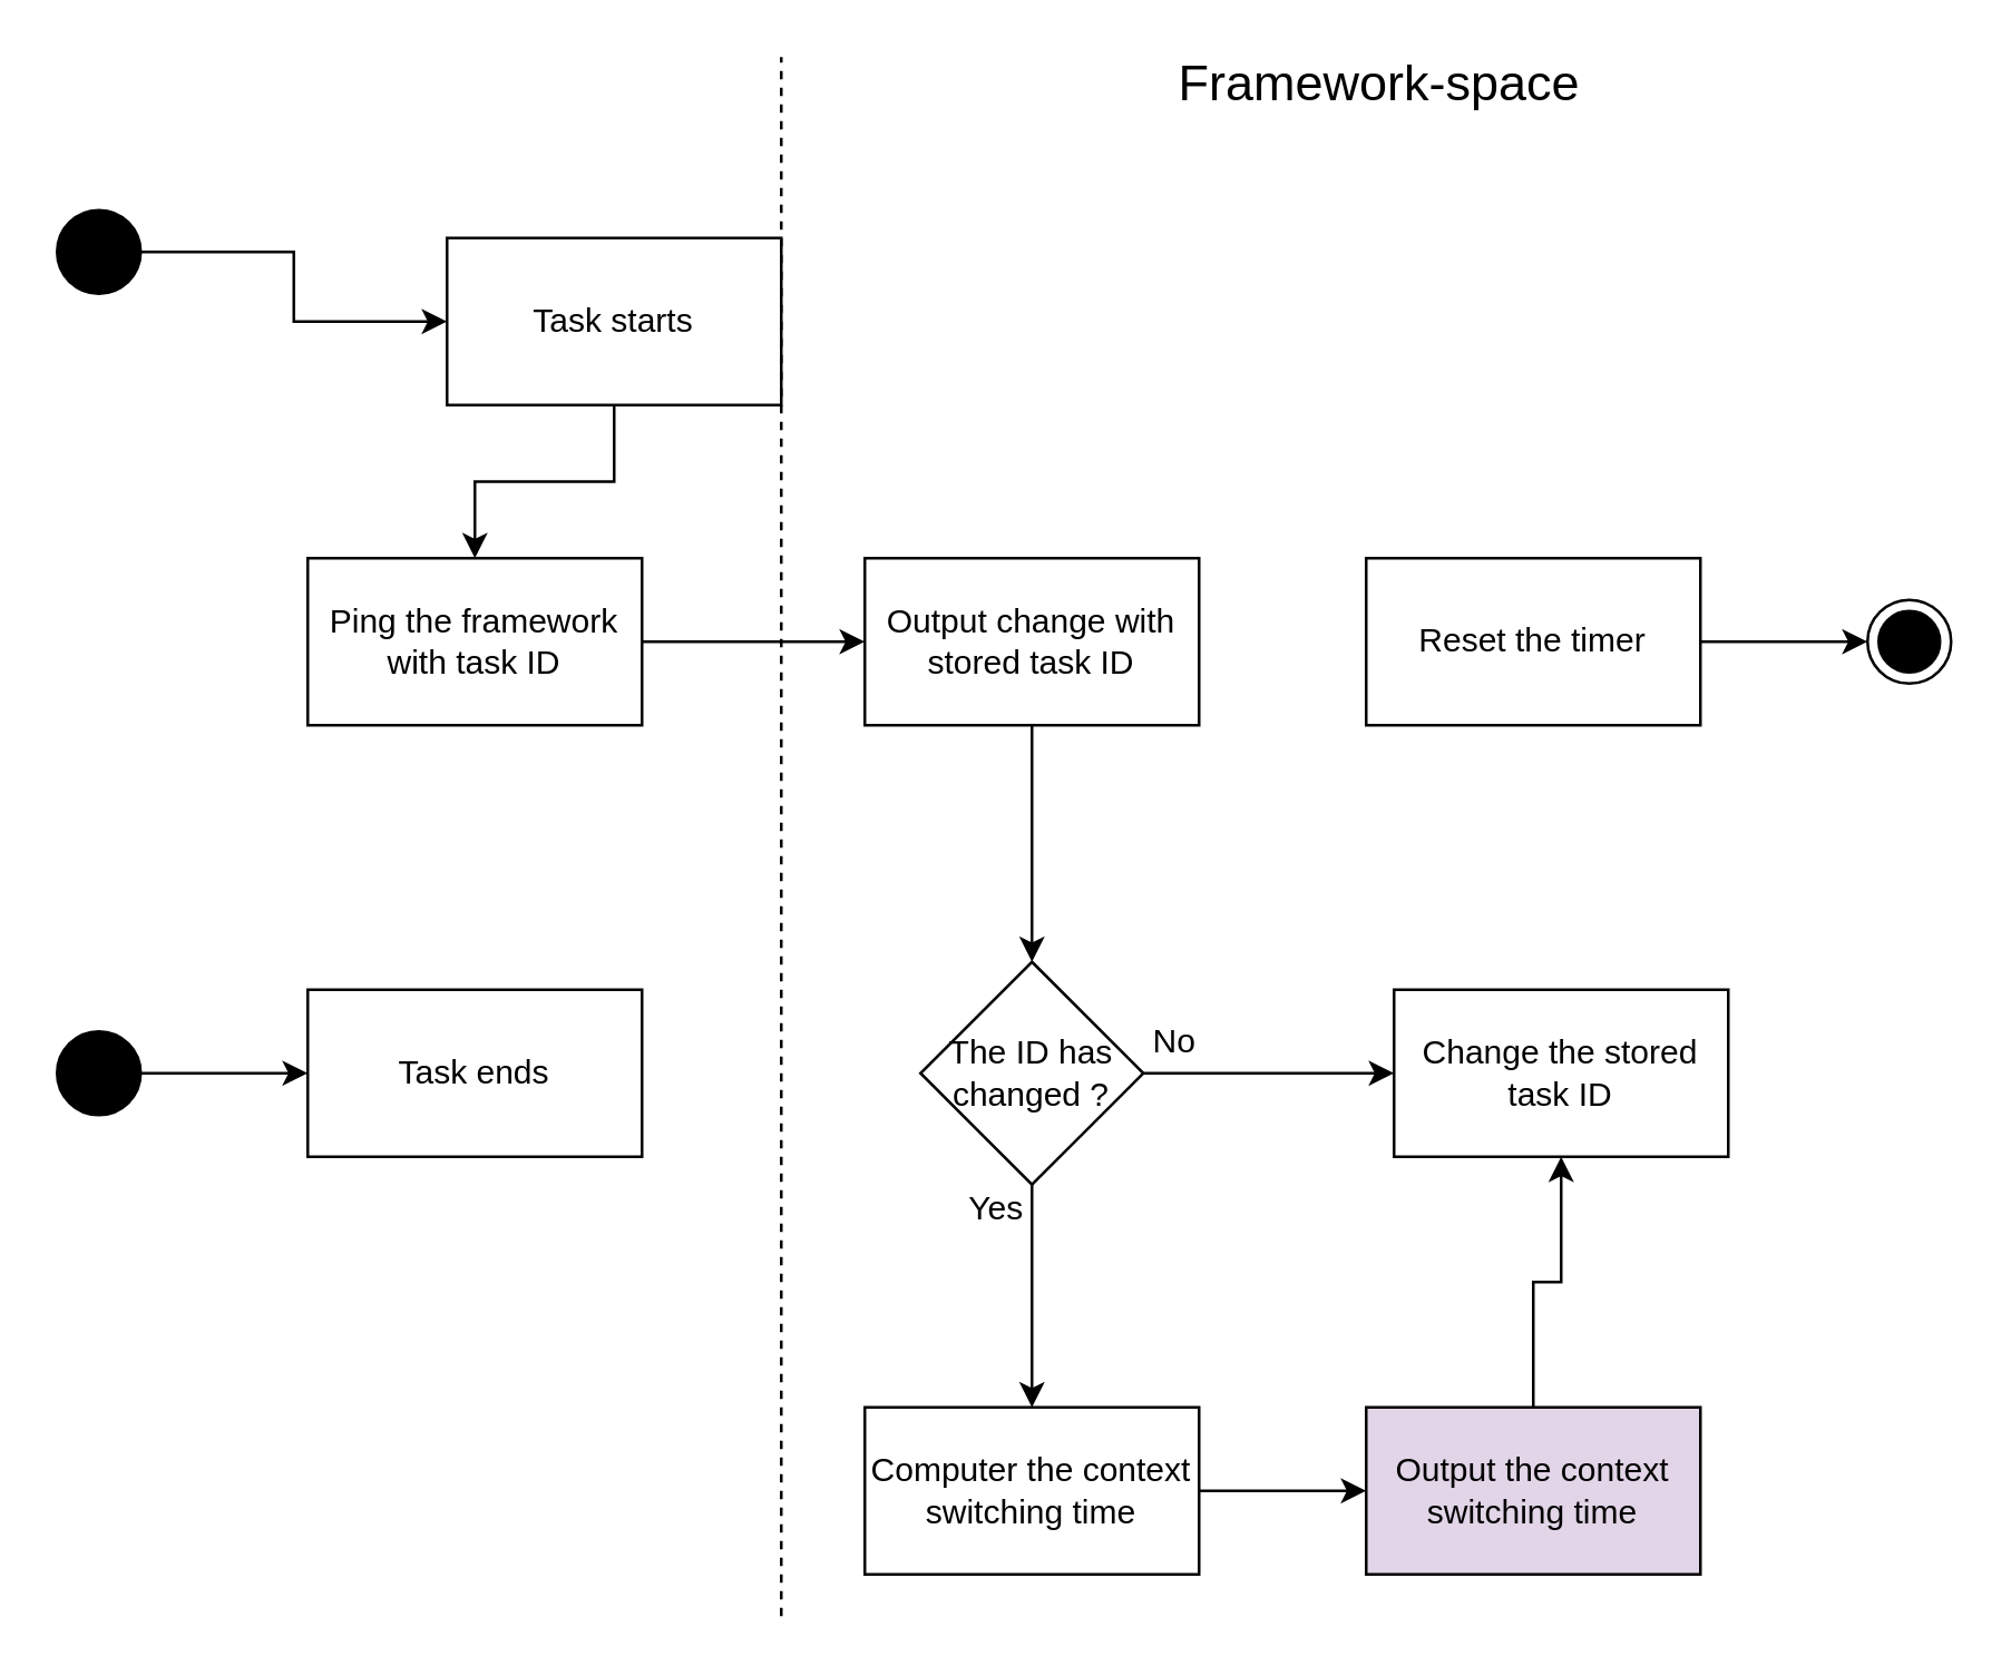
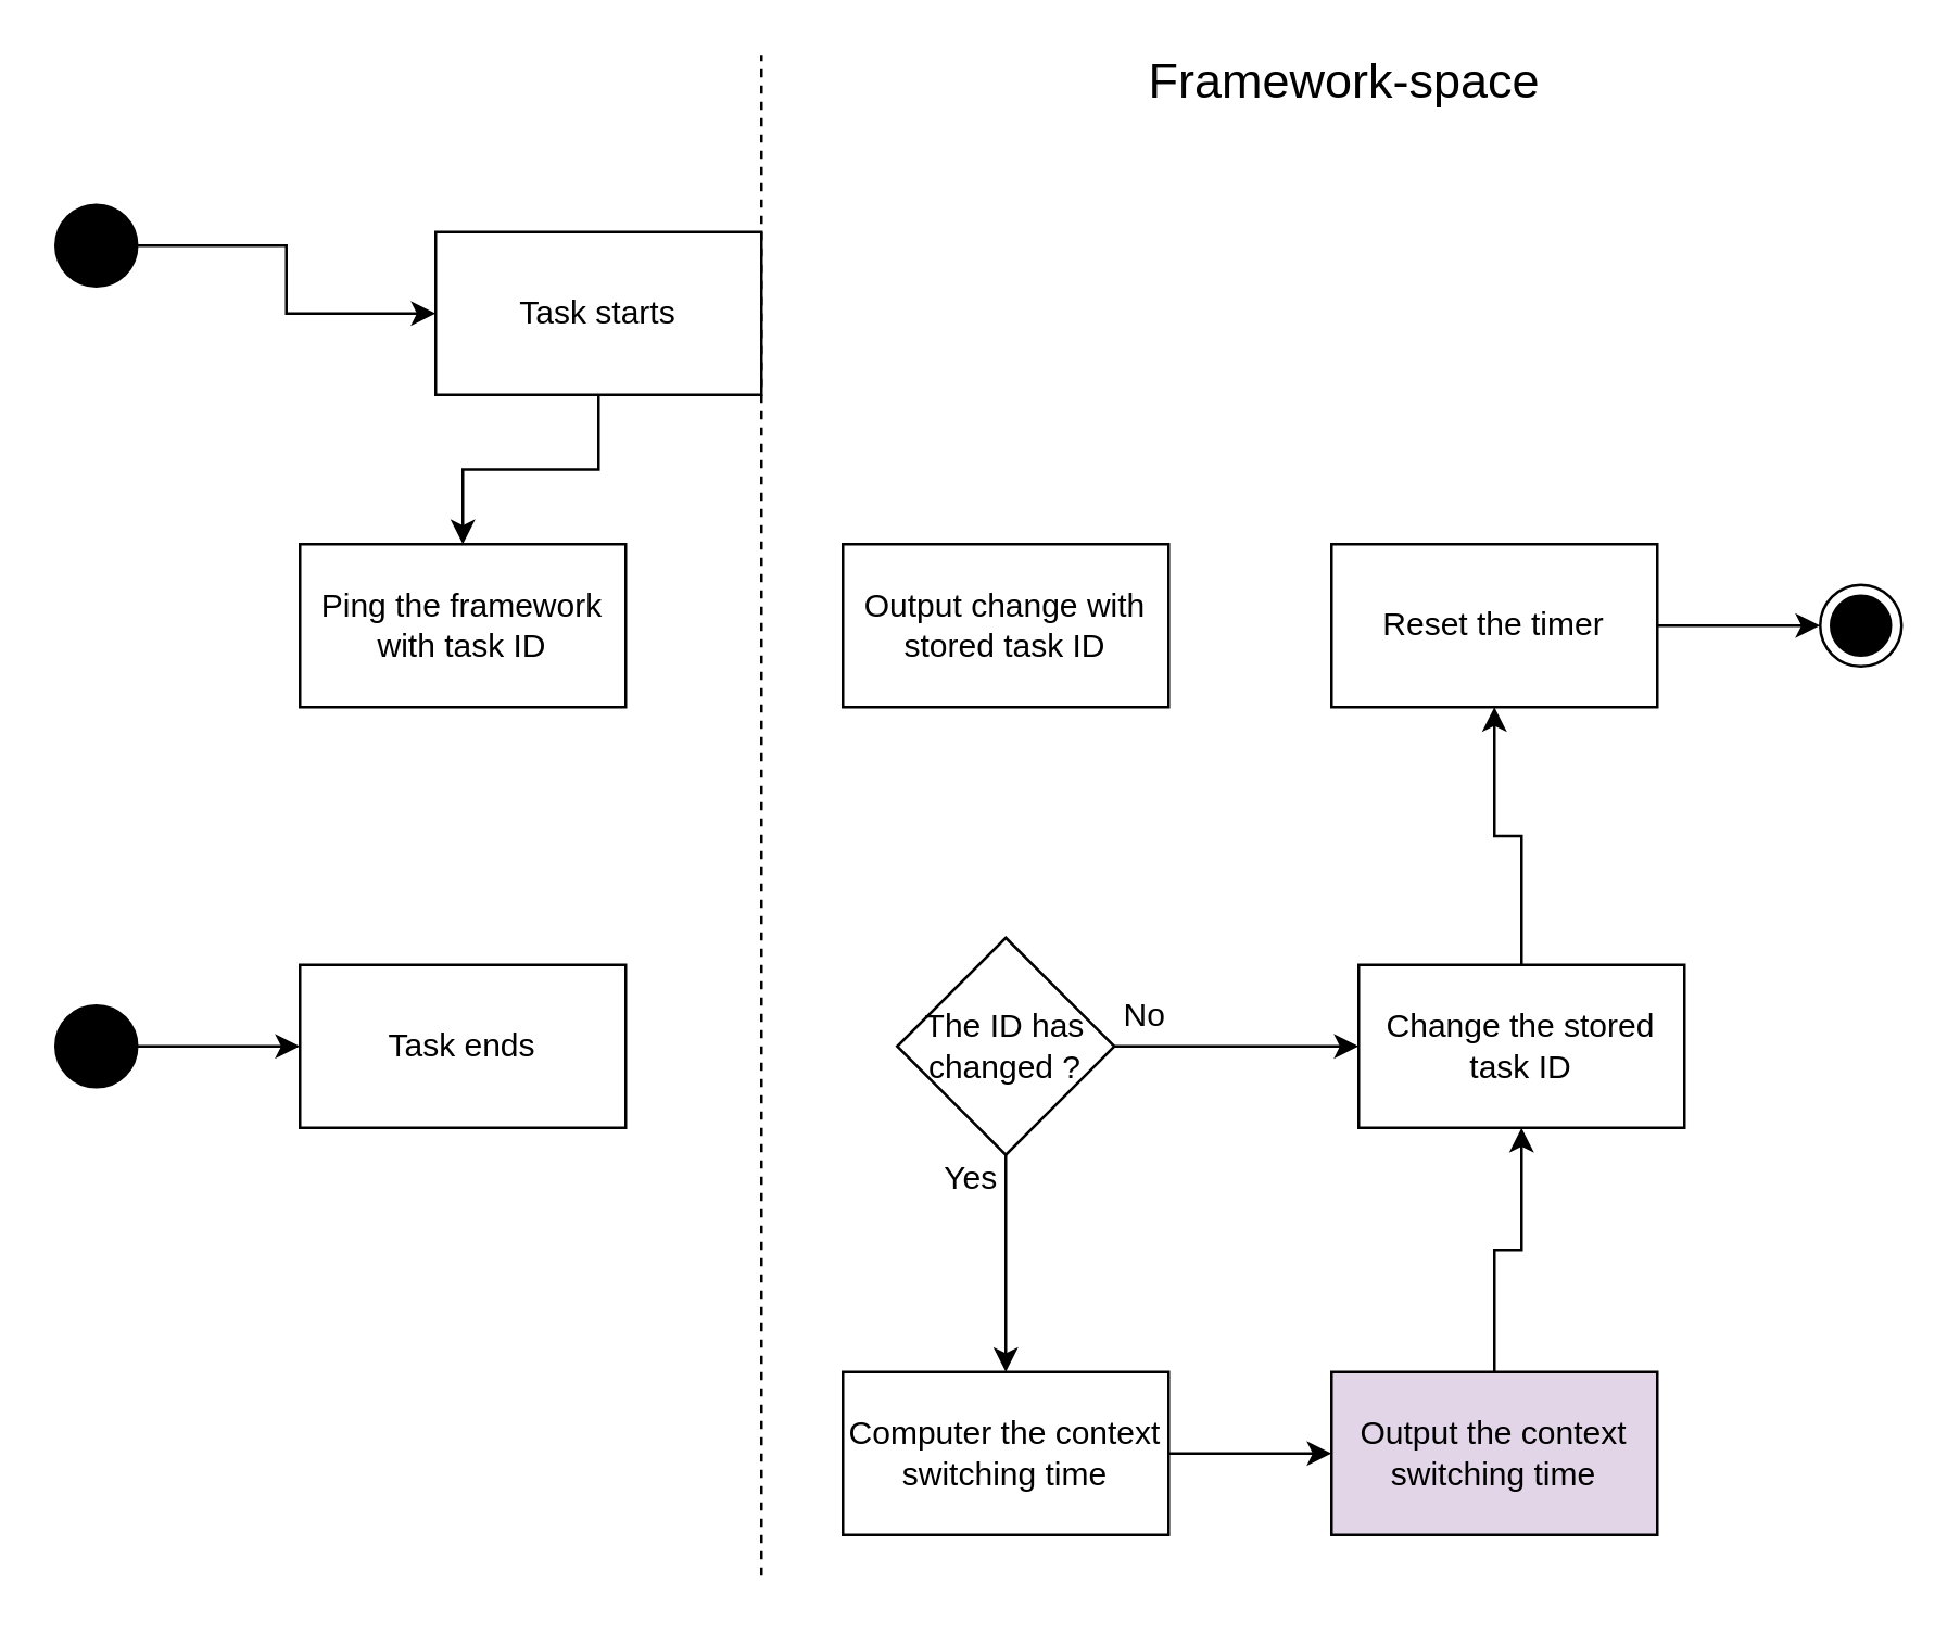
- <mxCell id="4" value="" style="edgeStyle=orthogonalEdgeStyle;rounded=0;orthogonalLoop=1;jettySize=auto;html=1;" parent="1" source="5" target="7" edge="1"><mxGeometry relative="1" as="geometry" /></mxCell>
- <mxCell id="6" value="" style="edgeStyle=orthogonalEdgeStyle;rounded=0;orthogonalLoop=1;jettySize=auto;html=1;entryX=0.5;entryY=0;entryDx=0;entryDy=0;" parent="1" source="7" target="12" edge="1"><mxGeometry relative="1" as="geometry"><mxPoint x="370" y="340" as="targetPoint" /></mxGeometry></mxCell>
+ <mxCell id="19" style="edgeStyle=orthogonalEdgeStyle;rounded=0;orthogonalLoop=1;jettySize=auto;html=1;exitX=0.5;exitY=0;exitDx=0;exitDy=0;entryX=0.5;entryY=1;entryDx=0;entryDy=0;" edge="1" parent="1" source="20" target="14"><mxGeometry relative="1" as="geometry" /></mxCell>
